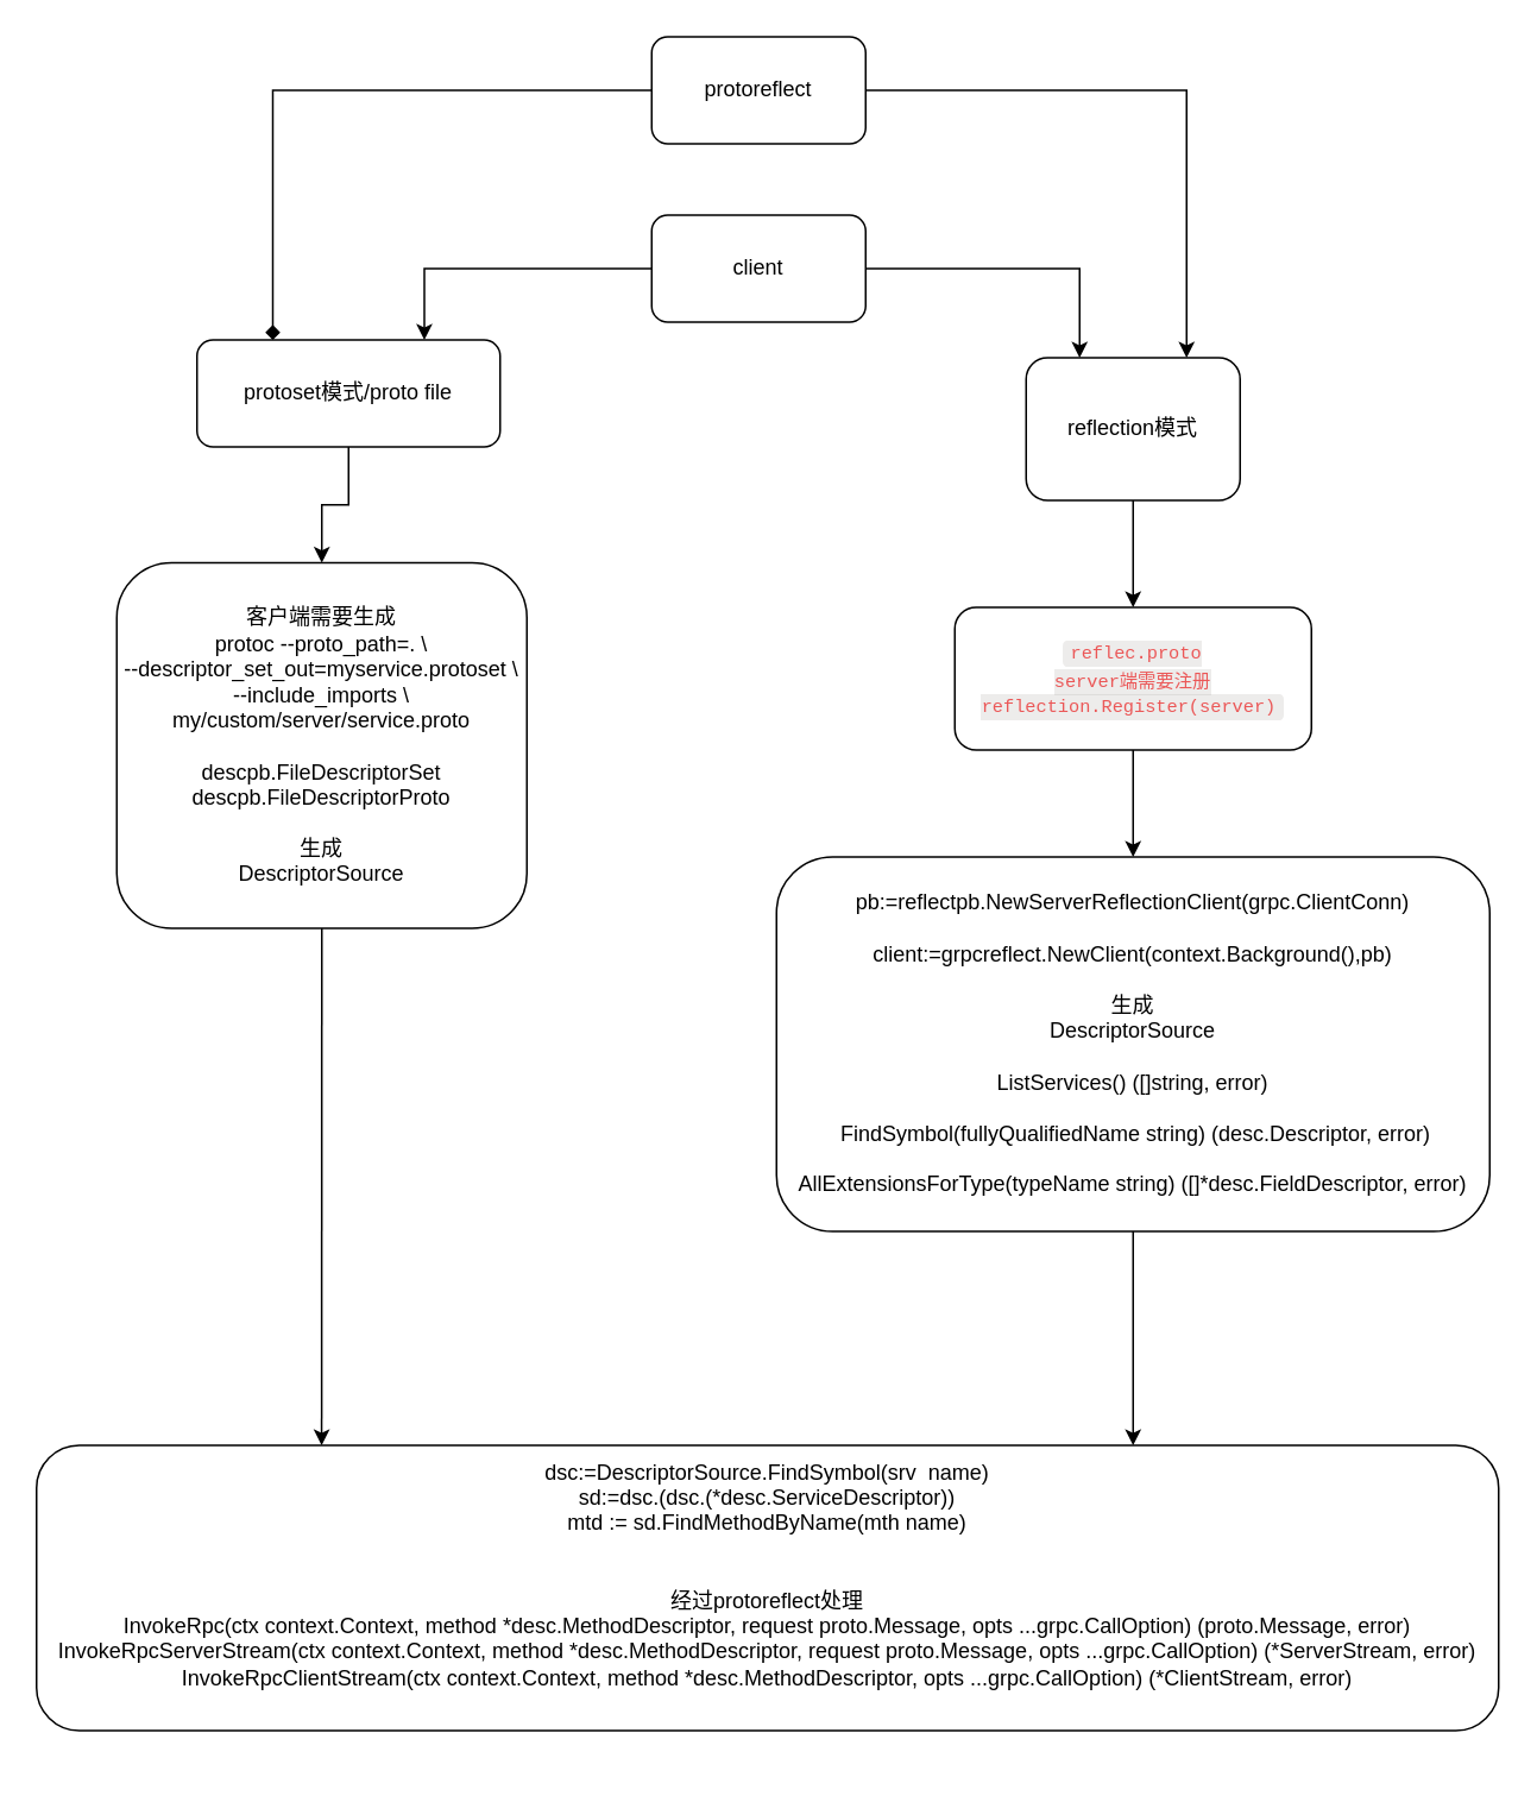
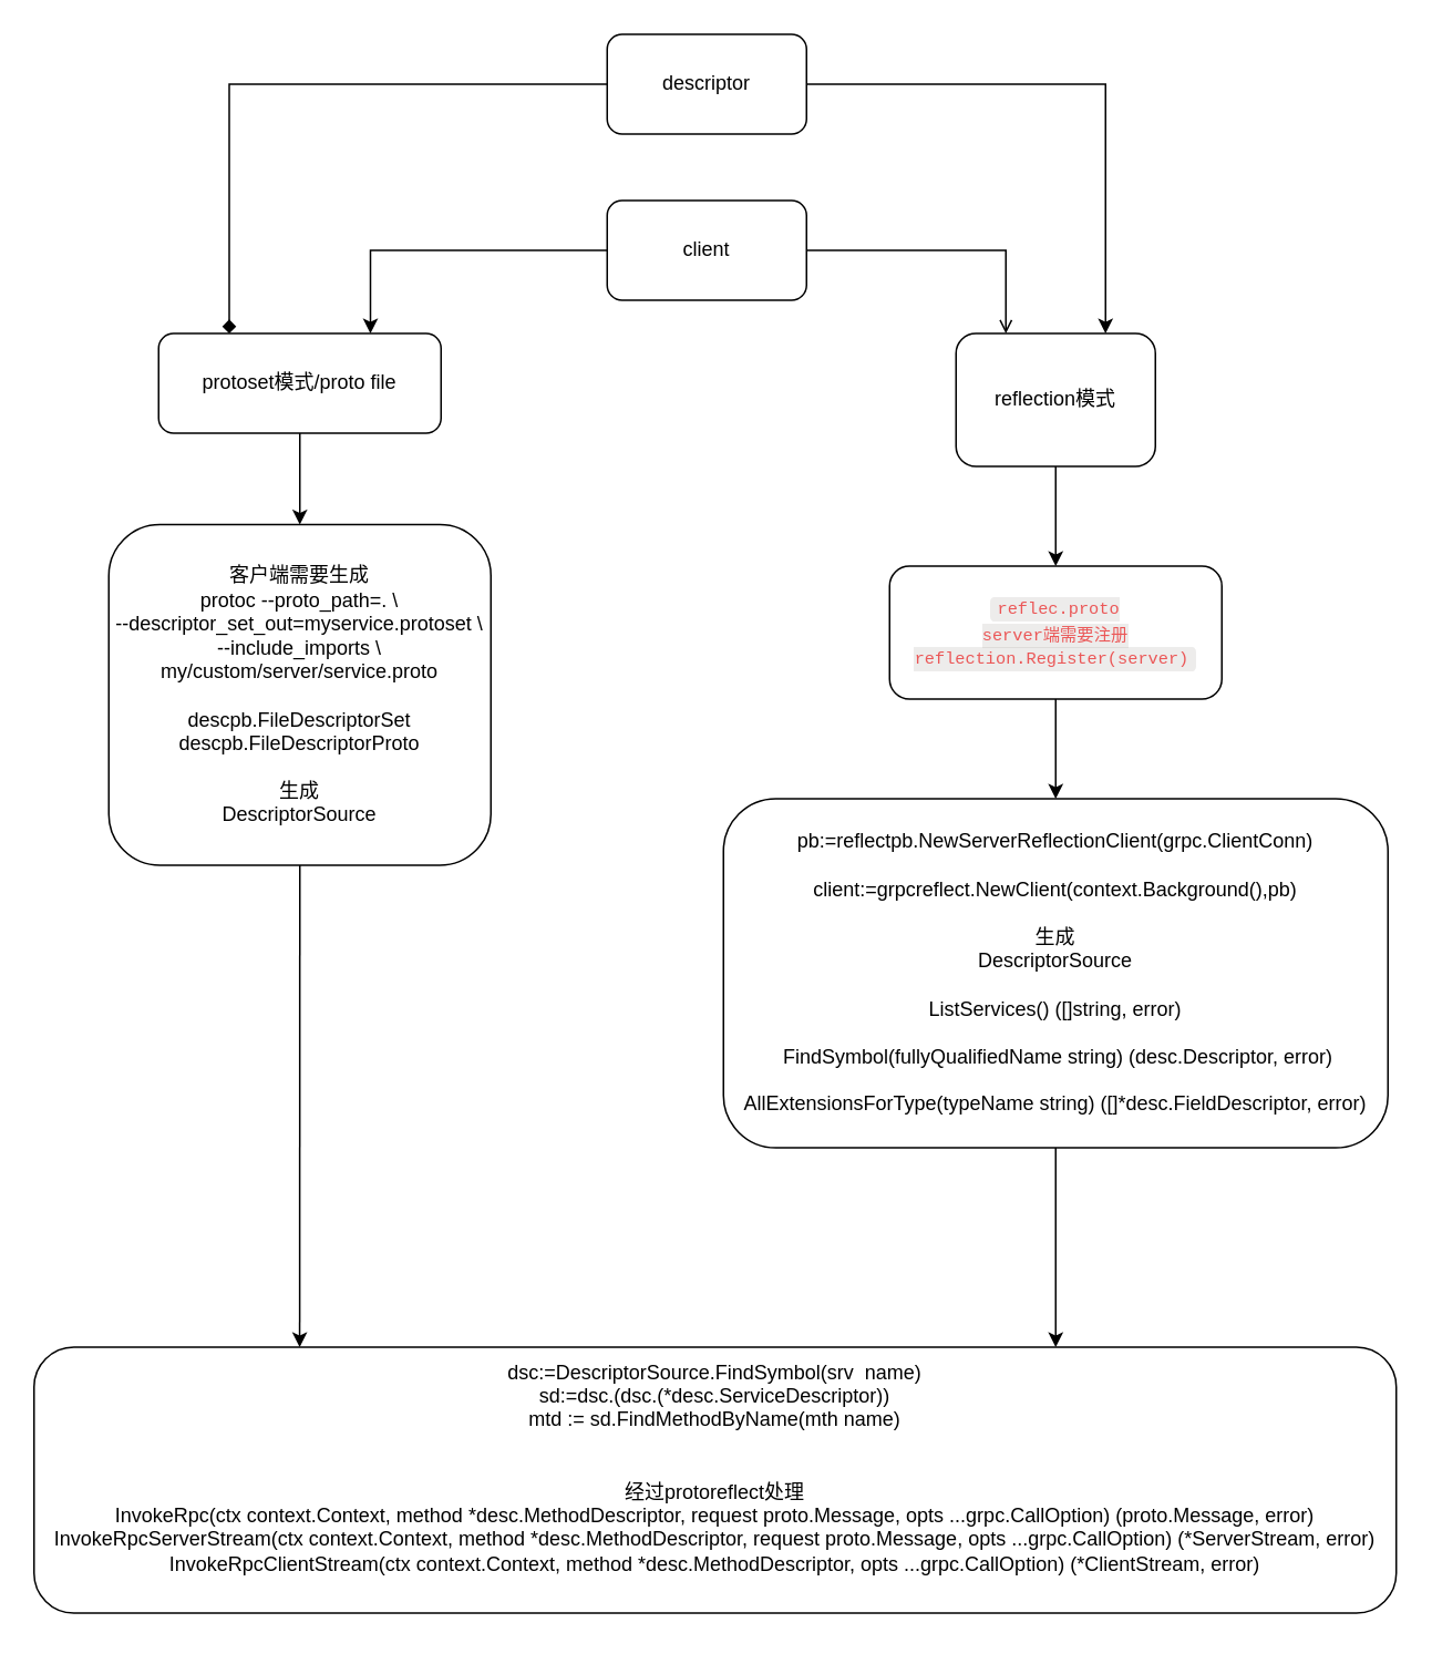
- <mxCell id="17" value="&lt;font color=&quot;#000000&quot;&gt;protoreflect&lt;/font&gt;" style="rounded=1;whiteSpace=wrap;html=1;strokeColor=#000000;fontColor=#FFFFFF;align=center;" vertex="1" parent="1"><mxGeometry x="365" y="20" width="120" height="60" as="geometry" /></mxCell>
+ <mxCell id="17" value="&lt;font color=&quot;#000000&quot;&gt;descriptor&lt;/font&gt;" style="rounded=1;whiteSpace=wrap;html=1;strokeColor=#000000;fontColor=#FFFFFF;align=center;" vertex="1" parent="1"><mxGeometry x="365" y="20" width="120" height="60" as="geometry" /></mxCell>
- <mxCell id="2" style="edgeStyle=orthogonalEdgeStyle;rounded=0;orthogonalLoop=1;jettySize=auto;html=1;exitX=1;exitY=0.5;exitDx=0;exitDy=0;entryX=0.25;entryY=0;entryDx=0;entryDy=0;" edge="1" parent="1" source="4" target="6"><mxGeometry relative="1" as="geometry" /></mxCell>
+ <mxCell id="2" style="edgeStyle=orthogonalEdgeStyle;rounded=0;orthogonalLoop=1;jettySize=auto;html=1;exitX=1;exitY=0.5;exitDx=0;exitDy=0;entryX=0.25;entryY=0;entryDx=0;entryDy=0;endArrow=open;" edge="1" parent="1" source="4" target="6"><mxGeometry relative="1" as="geometry" /></mxCell>
- <mxCell id="8" value="protoset模式/proto file" style="rounded=1;whiteSpace=wrap;html=1;" vertex="1" parent="1"><mxGeometry x="110" y="190" width="170" height="60" as="geometry" /></mxCell>
+ <mxCell id="8" value="protoset模式/proto file" style="rounded=1;whiteSpace=wrap;html=1;" vertex="1" parent="1"><mxGeometry x="95" y="200" width="170" height="60" as="geometry" /></mxCell>
